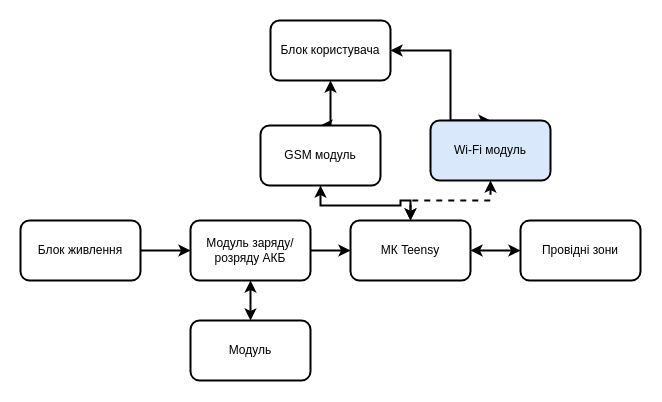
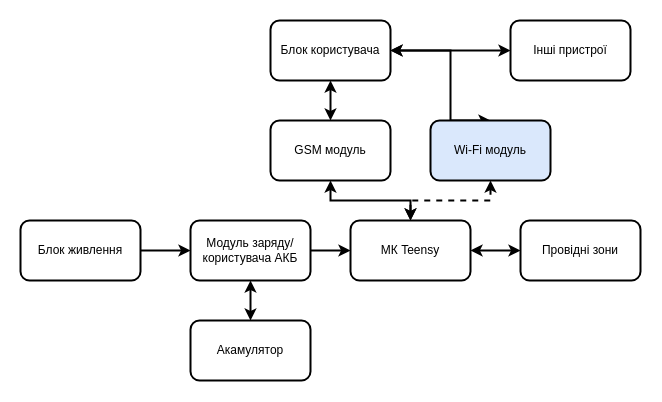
+ <mxCell id="18" value="" style="edgeStyle=orthogonalEdgeStyle;rounded=0;orthogonalLoop=1;jettySize=auto;html=1;startArrow=classic;startFill=1;strokeWidth=2;" parent="1" source="19" target="5" edge="1"><mxGeometry relative="1" as="geometry" /></mxCell>
+ <mxCell id="19" value="Інші пристрої" style="rounded=1;whiteSpace=wrap;html=1;strokeWidth=2;" parent="1" vertex="1"><mxGeometry x="510" y="20" width="120" height="60" as="geometry" /></mxCell>
- <mxCell id="7" value="GSM модуль" style="rounded=1;whiteSpace=wrap;html=1;strokeWidth=2;" parent="1" vertex="1"><mxGeometry x="260" y="125" width="120" height="60" as="geometry" /></mxCell>
+ <mxCell id="7" value="GSM модуль" style="rounded=1;whiteSpace=wrap;html=1;strokeWidth=2;" parent="1" vertex="1"><mxGeometry x="270" y="120" width="120" height="60" as="geometry" /></mxCell>
- <mxCell id="11" value="Модуль заряду/розряду АКБ" style="rounded=1;whiteSpace=wrap;html=1;strokeWidth=2;" parent="1" vertex="1"><mxGeometry x="190" y="220" width="120" height="60" as="geometry" /></mxCell>
+ <mxCell id="11" value="Модуль заряду/користувача АКБ" style="rounded=1;whiteSpace=wrap;html=1;strokeWidth=2;" parent="1" vertex="1"><mxGeometry x="190" y="220" width="120" height="60" as="geometry" /></mxCell>
- <mxCell id="12" value="Модуль" style="rounded=1;whiteSpace=wrap;html=1;strokeWidth=2;" parent="1" vertex="1"><mxGeometry x="190" y="320" width="120" height="60" as="geometry" /></mxCell>
+ <mxCell id="12" value="Акамулятор" style="rounded=1;whiteSpace=wrap;html=1;strokeWidth=2;" parent="1" vertex="1"><mxGeometry x="190" y="320" width="120" height="60" as="geometry" /></mxCell>
